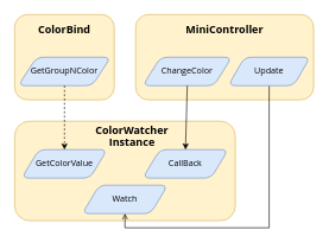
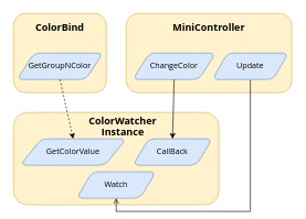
- <mxCell id="5" value="GetColorValue" style="shape=parallelogram;perimeter=parallelogramPerimeter;whiteSpace=wrap;html=1;fillColor=#dae8fc;strokeColor=#6c8ebf;rounded=1;fontFamily=Open Sans;" vertex="1" parent="1"><mxGeometry x="30" y="210" width="120" height="40" as="geometry" /></mxCell>
+ <mxCell id="5" value="GetColorValue" style="shape=parallelogram;perimeter=parallelogramPerimeter;whiteSpace=wrap;html=1;fillColor=#dae8fc;strokeColor=#6c8ebf;rounded=1;fontFamily=Open Sans;" vertex="1" parent="1"><mxGeometry x="30" y="210" width="160" height="40" as="geometry" /></mxCell>
